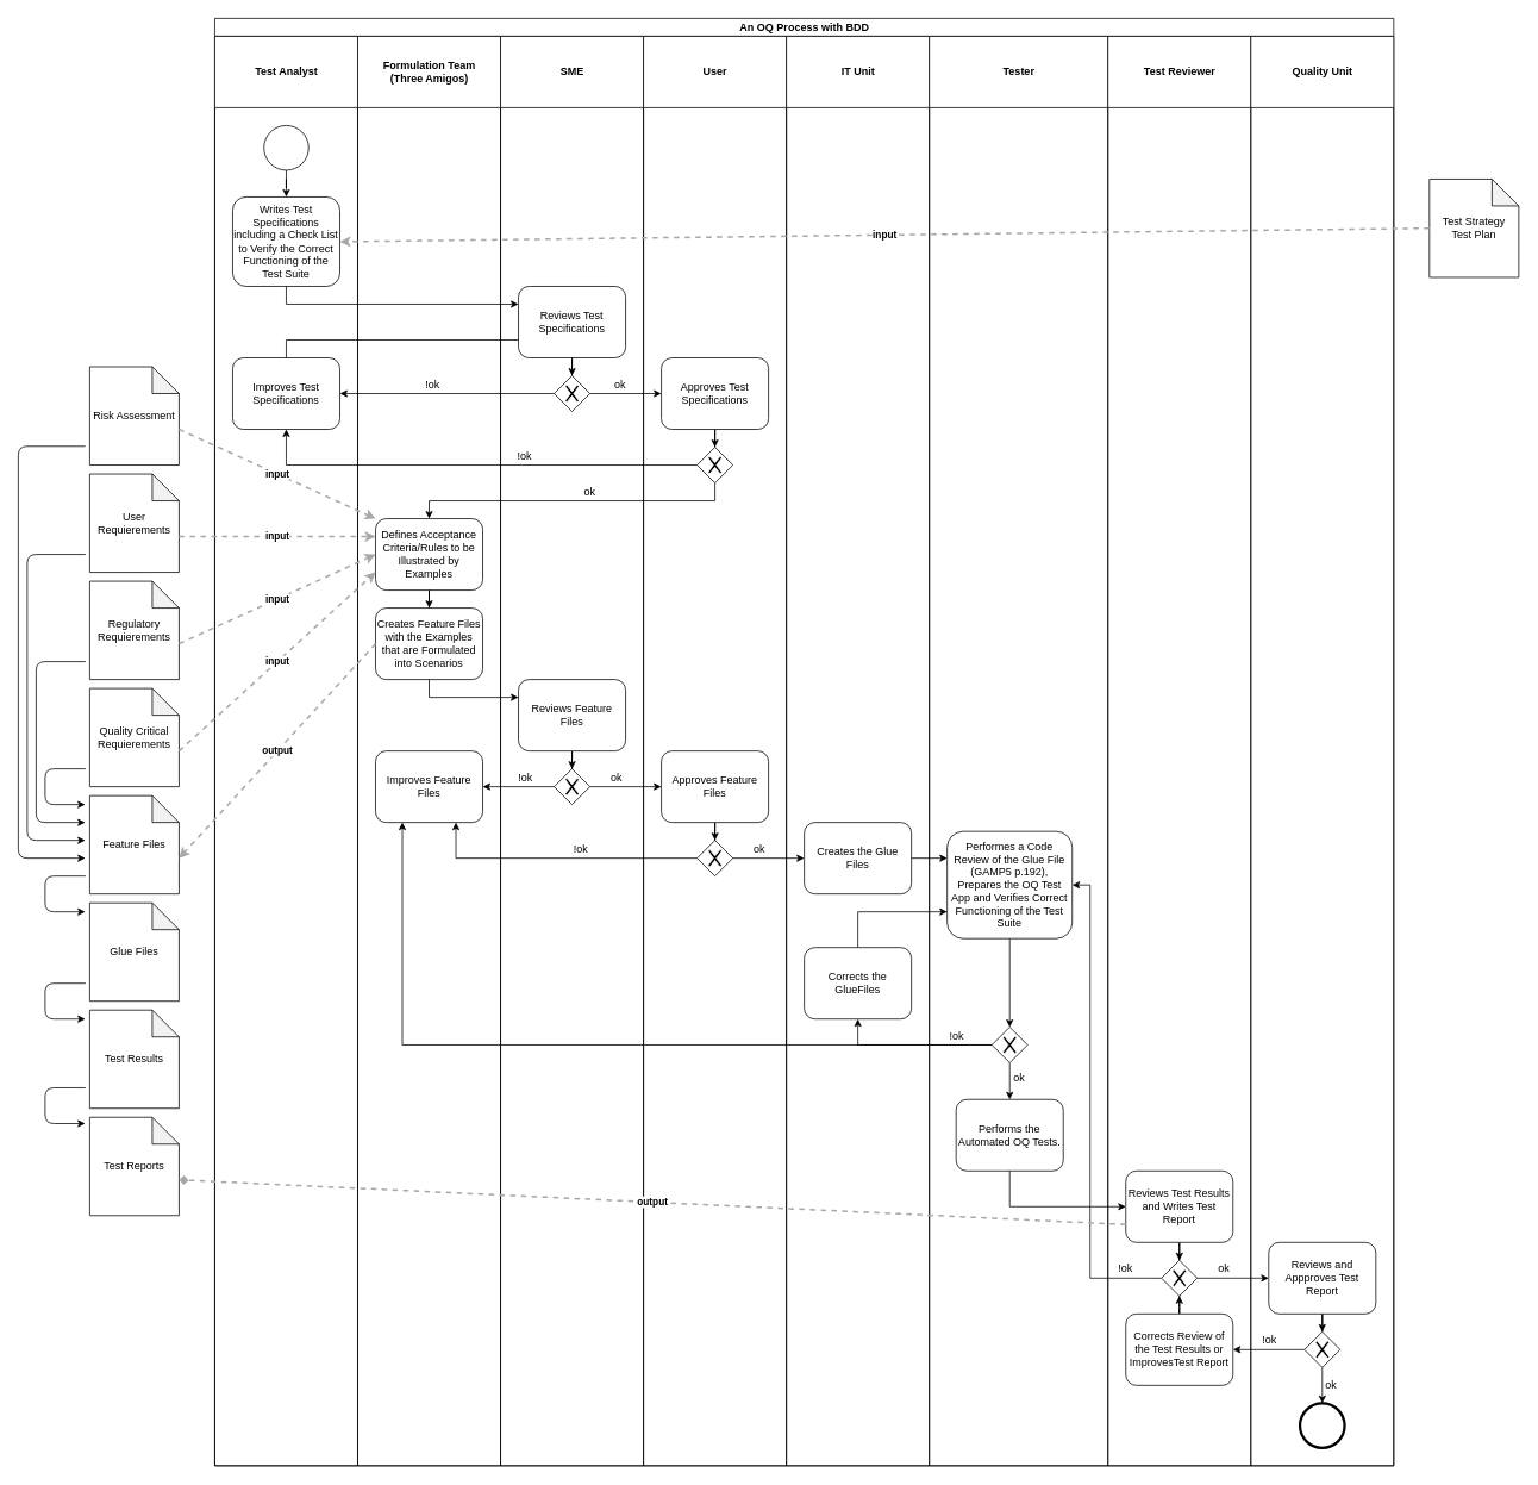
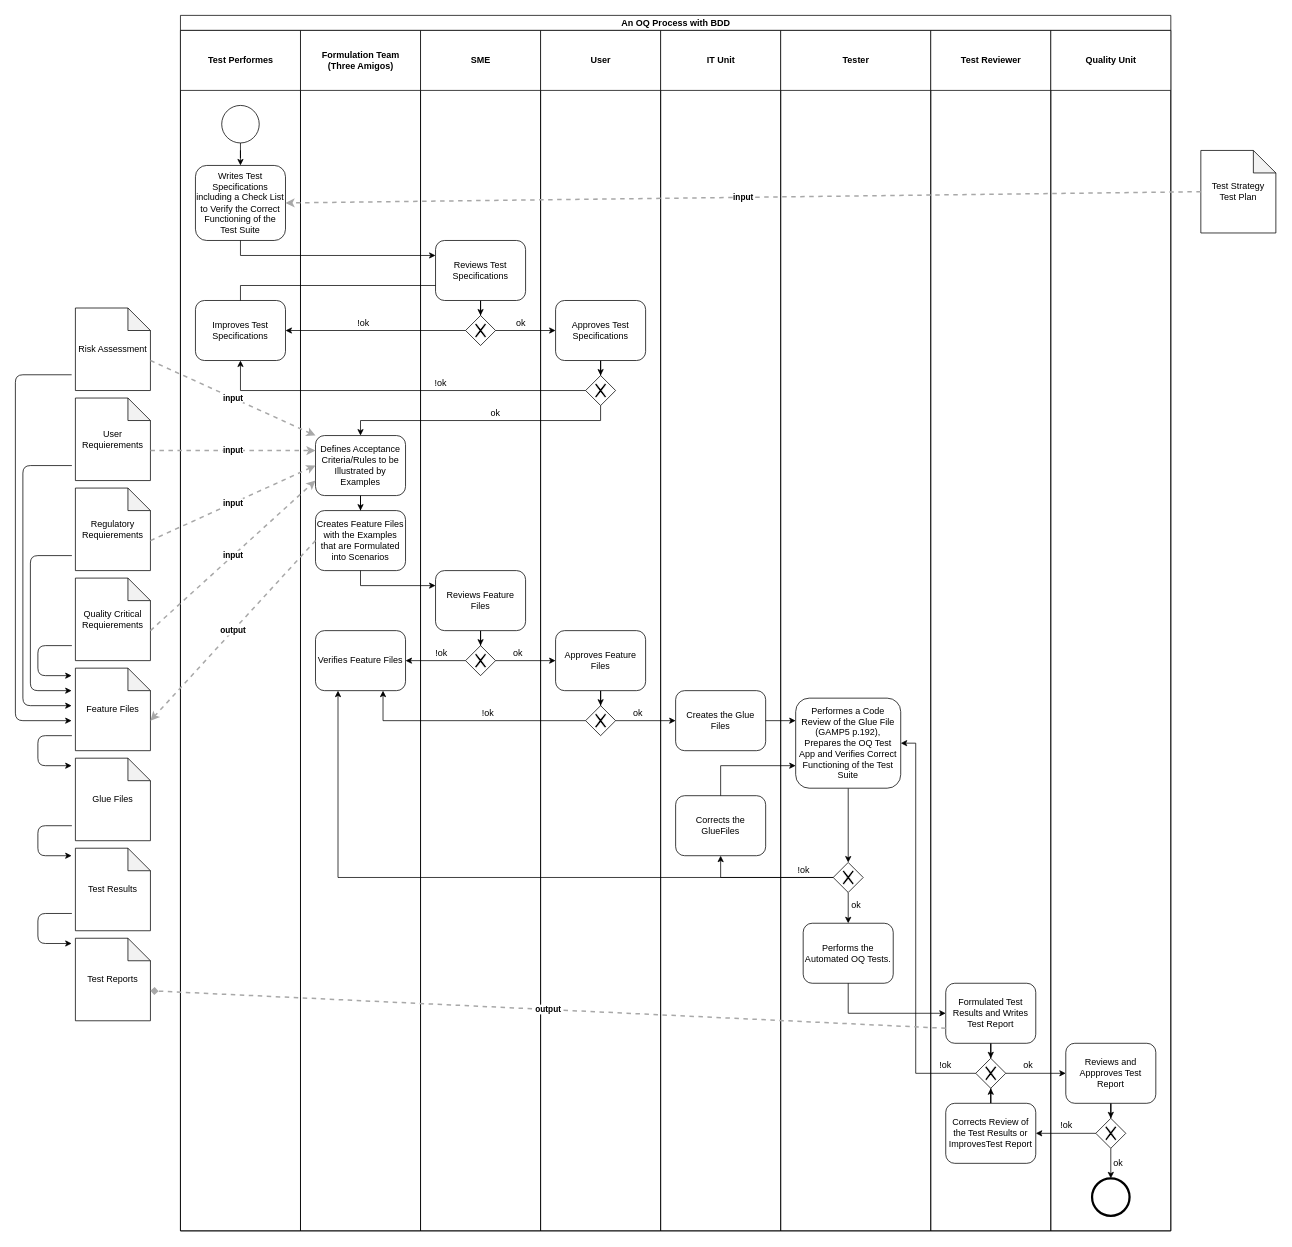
- <mxCell id="4" value="Test Analyst" style="swimlane;html=1;startSize=80;" parent="3" vertex="1"><mxGeometry y="20" width="160" height="1600" as="geometry" /></mxCell>
+ <mxCell id="4" value="Test Performes" style="swimlane;html=1;startSize=80;" parent="3" vertex="1"><mxGeometry y="20" width="160" height="1600" as="geometry" /></mxCell>
- <mxCell id="11" value="Improves Feature Files" style="shape=ext;rounded=1;html=1;whiteSpace=wrap;" parent="9" vertex="1"><mxGeometry x="20" y="800" width="120" height="80" as="geometry" /></mxCell>
+ <mxCell id="11" value="Verifies Feature Files" style="shape=ext;rounded=1;html=1;whiteSpace=wrap;" parent="9" vertex="1"><mxGeometry x="20" y="800" width="120" height="80" as="geometry" /></mxCell>
- <mxCell id="48" value="Reviews Test Results and Writes Test Report" style="shape=ext;rounded=1;html=1;whiteSpace=wrap;" parent="41" vertex="1"><mxGeometry x="20" y="1270" width="120" height="80" as="geometry" /></mxCell>
+ <mxCell id="48" value="Formulated Test Results and Writes Test Report" style="shape=ext;rounded=1;html=1;whiteSpace=wrap;" parent="41" vertex="1"><mxGeometry x="20" y="1270" width="120" height="80" as="geometry" /></mxCell>
